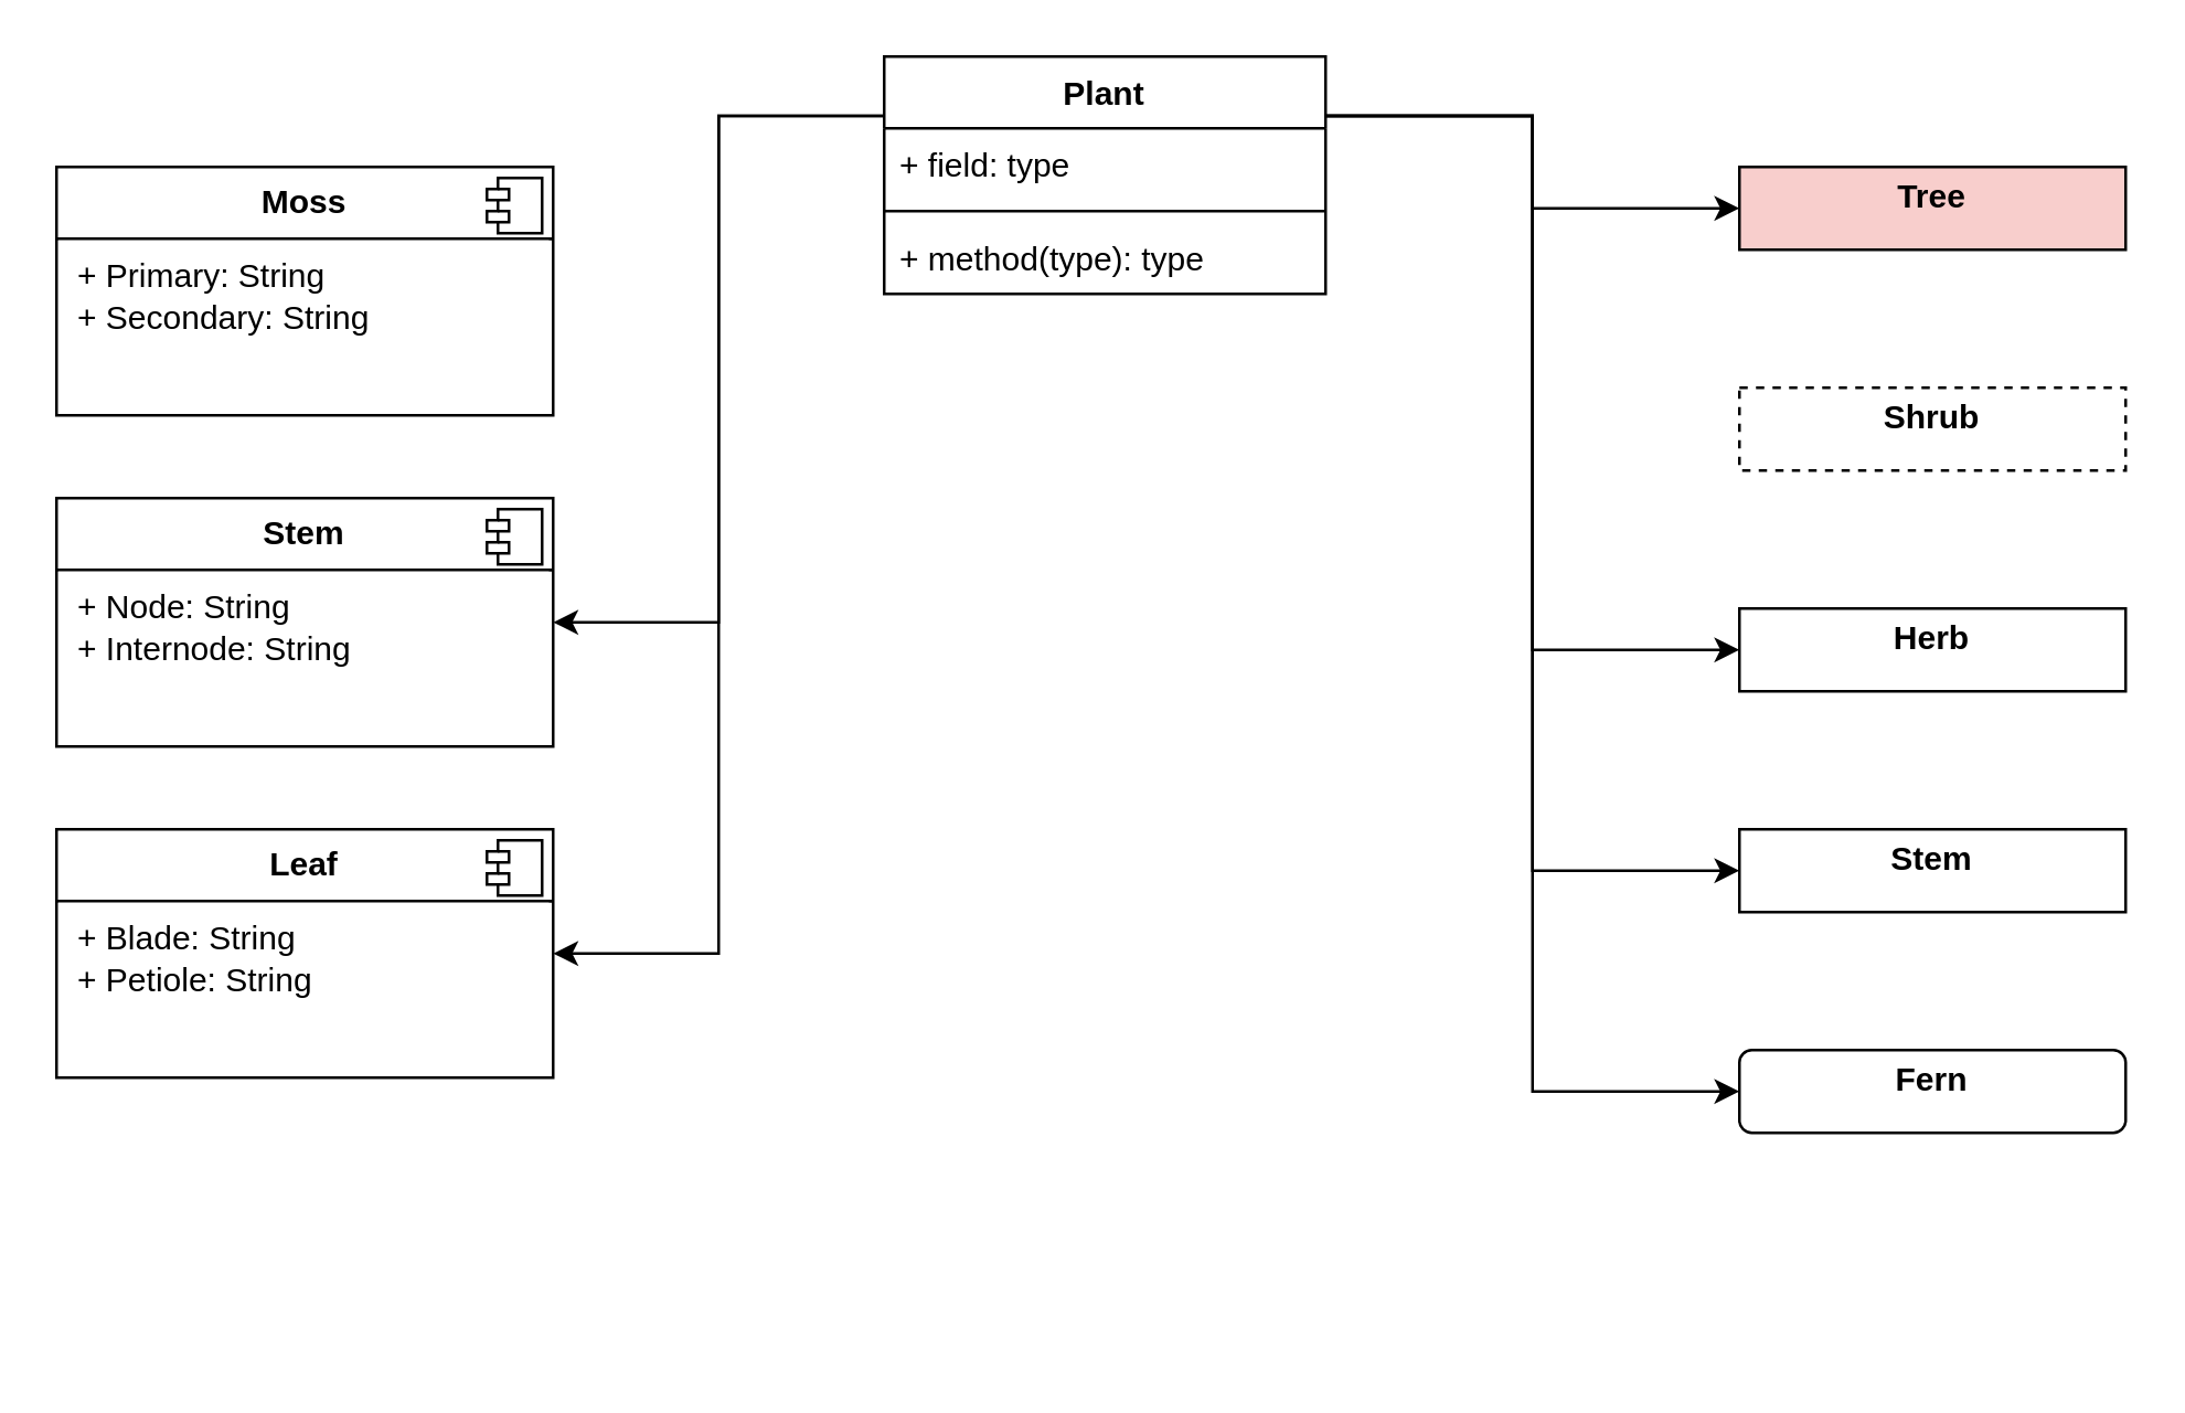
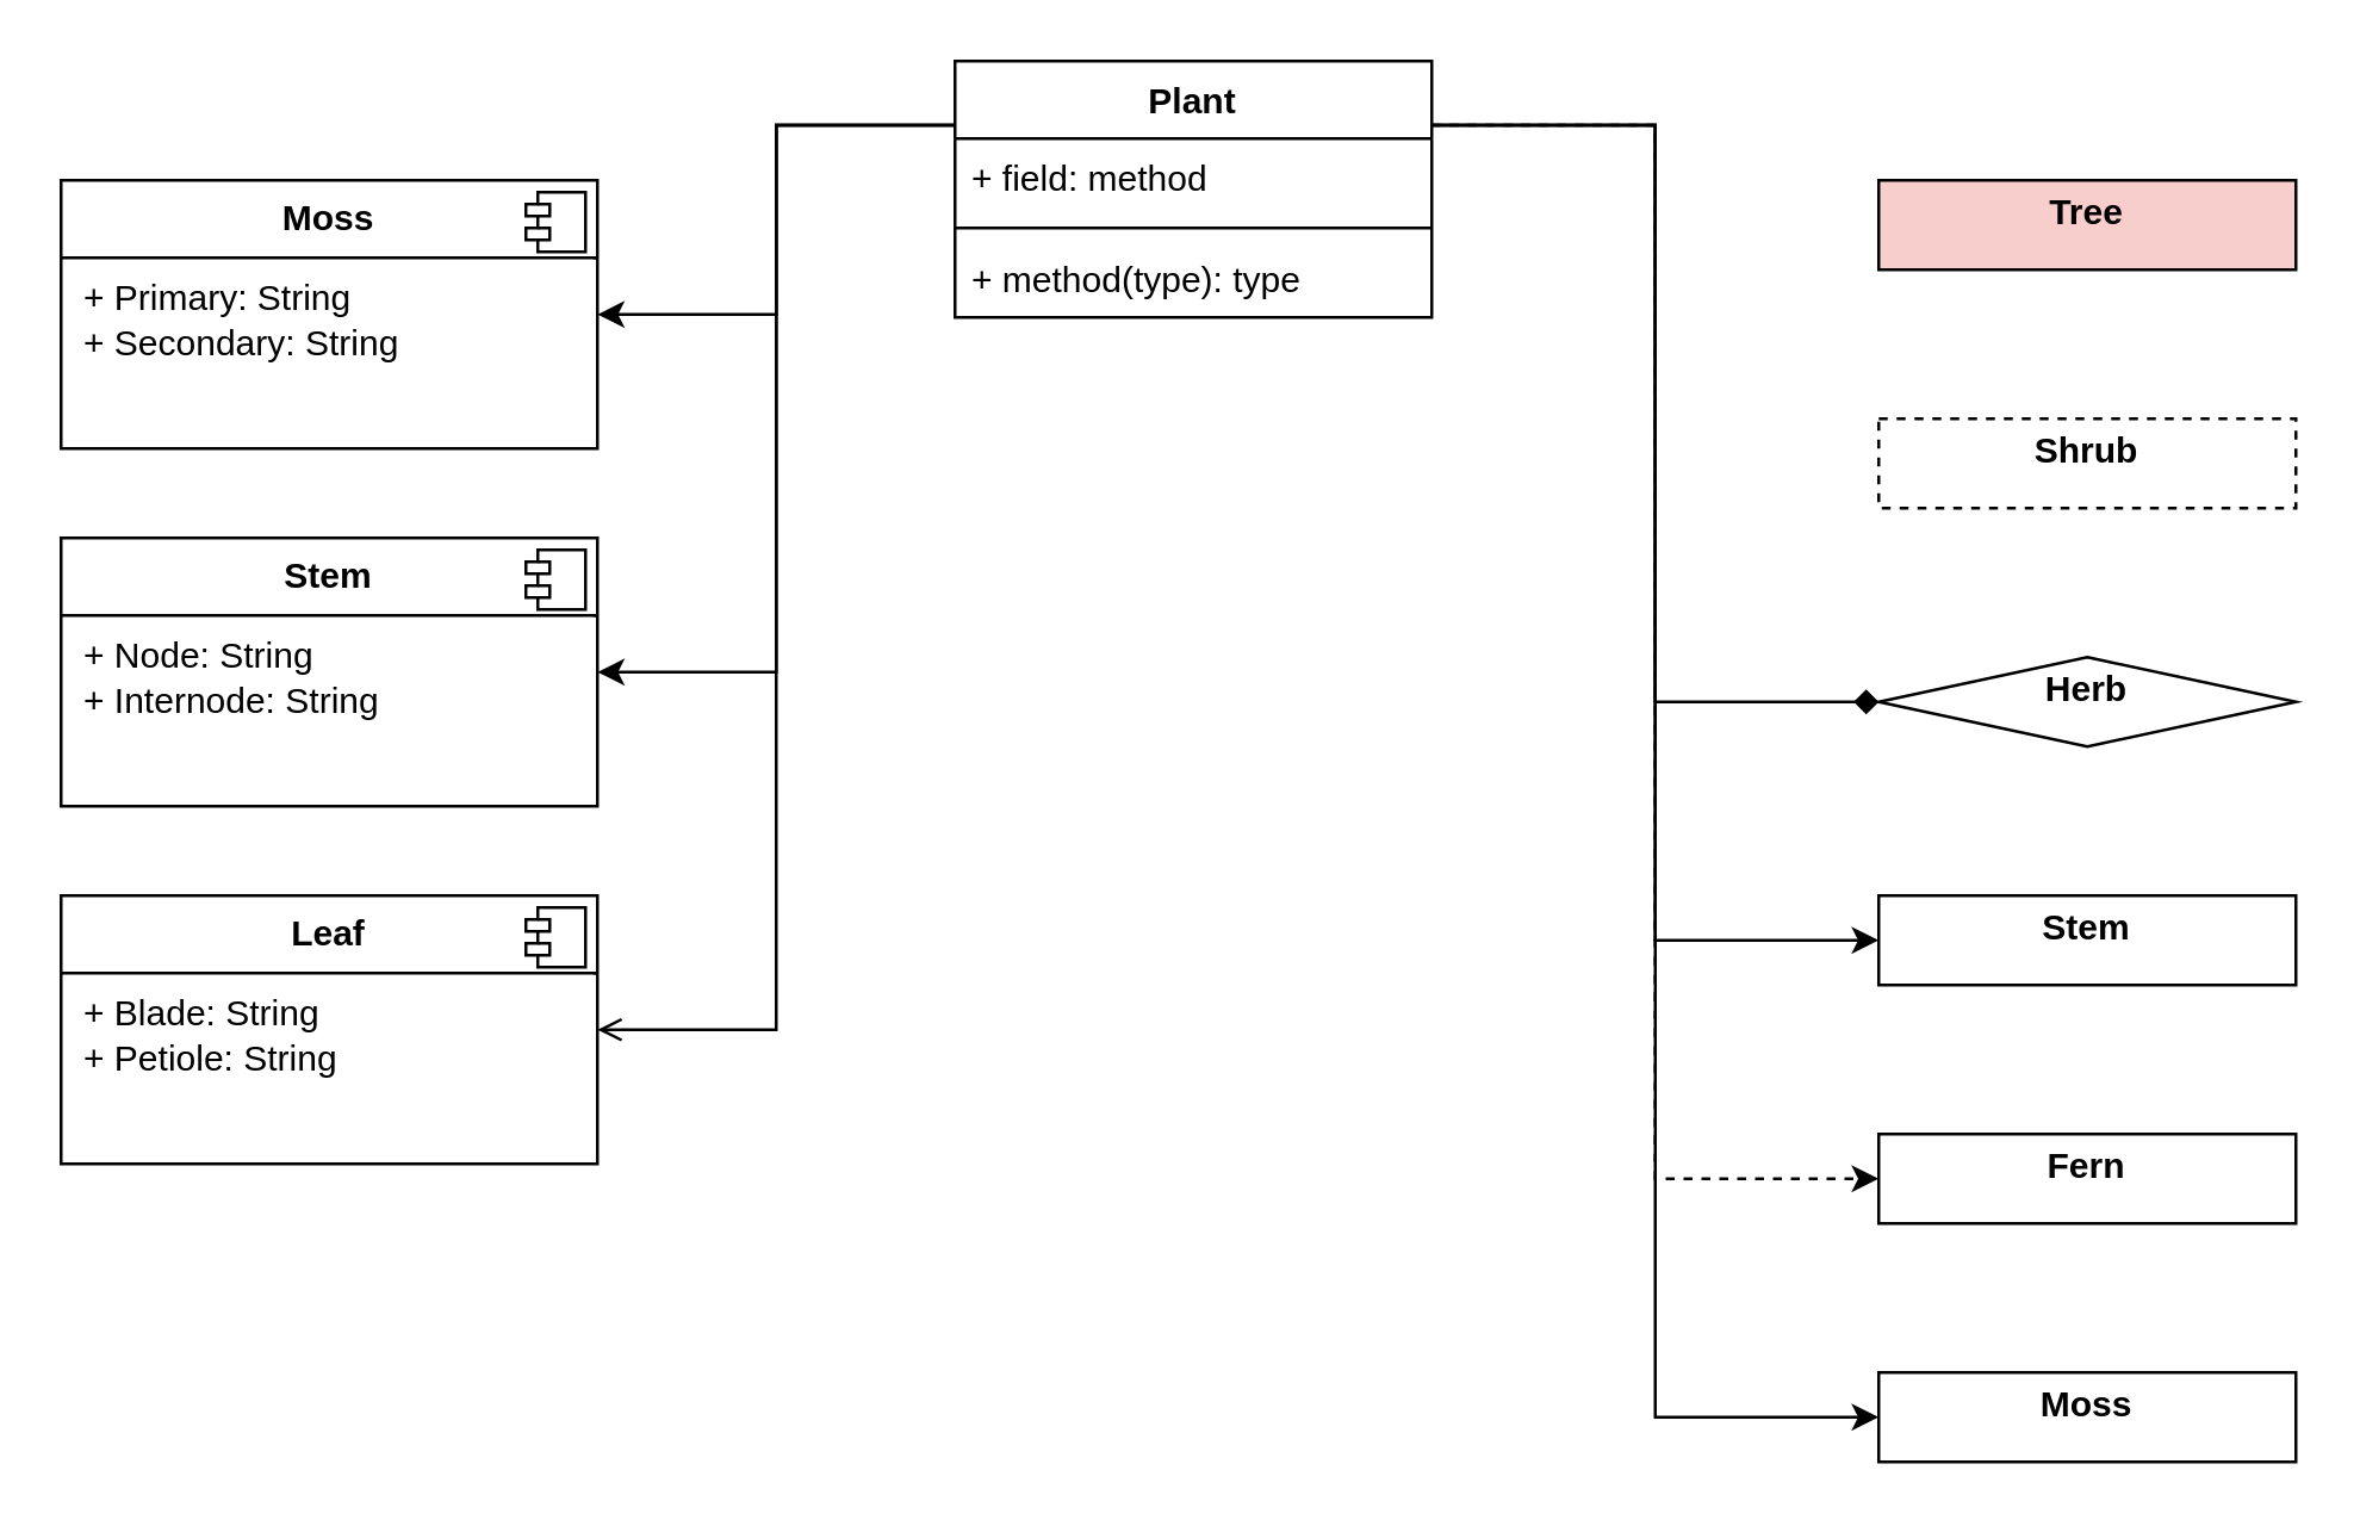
- <mxCell id="13" value="+ field: type" style="text;strokeColor=none;fillColor=none;align=left;verticalAlign=top;spacingLeft=4;spacingRight=4;overflow=hidden;rotatable=0;points=[[0,0.5],[1,0.5]];portConstraint=eastwest;whiteSpace=wrap;html=1;" vertex="1" parent="12"><mxGeometry y="26" width="160" height="26" as="geometry" /></mxCell>
+ <mxCell id="13" value="+ field: method" style="text;strokeColor=none;fillColor=none;align=left;verticalAlign=top;spacingLeft=4;spacingRight=4;overflow=hidden;rotatable=0;points=[[0,0.5],[1,0.5]];portConstraint=eastwest;whiteSpace=wrap;html=1;" vertex="1" parent="12"><mxGeometry y="26" width="160" height="26" as="geometry" /></mxCell>
- <mxCell id="5" style="edgeStyle=orthogonalEdgeStyle;rounded=0;orthogonalLoop=1;jettySize=auto;html=1;exitX=1;exitY=0.25;exitDx=0;exitDy=0;entryX=0;entryY=0.5;entryDx=0;entryDy=0;" edge="1" parent="1" source="12" target="20"><mxGeometry relative="1" as="geometry" /></mxCell>
+ <mxCell id="4" style="edgeStyle=orthogonalEdgeStyle;rounded=0;orthogonalLoop=1;jettySize=auto;html=1;exitX=0;exitY=0.25;exitDx=0;exitDy=0;entryX=1;entryY=0.5;entryDx=0;entryDy=0;" edge="1" parent="1" source="12" target="2"><mxGeometry relative="1" as="geometry" /></mxCell>
- <mxCell id="8" style="edgeStyle=orthogonalEdgeStyle;rounded=0;orthogonalLoop=1;jettySize=auto;html=1;exitX=1;exitY=0.25;exitDx=0;exitDy=0;entryX=0;entryY=0.5;entryDx=0;entryDy=0;" edge="1" parent="1" source="12" target="22"><mxGeometry relative="1" as="geometry" /></mxCell>
+ <mxCell id="8" style="edgeStyle=orthogonalEdgeStyle;rounded=0;orthogonalLoop=1;jettySize=auto;html=1;exitX=1;exitY=0.25;exitDx=0;exitDy=0;entryX=0;entryY=0.5;entryDx=0;entryDy=0;endArrow=diamond;" edge="1" parent="1" source="12" target="22"><mxGeometry relative="1" as="geometry" /></mxCell>
- <mxCell id="22" value="&lt;p style=&quot;margin:0px;margin-top:4px;text-align:center;&quot;&gt;&lt;b&gt;Herb&lt;/b&gt;&lt;/p&gt;" style="verticalAlign=top;align=left;overflow=fill;html=1;whiteSpace=wrap;" vertex="1" parent="1"><mxGeometry x="630" y="220" width="140" height="30" as="geometry" /></mxCell>
+ <mxCell id="22" value="&lt;p style=&quot;margin:0px;margin-top:4px;text-align:center;&quot;&gt;&lt;b&gt;Herb&lt;/b&gt;&lt;/p&gt;" style="rhombus;verticalAlign=top;align=left;overflow=fill;html=1;whiteSpace=wrap;" vertex="1" parent="1"><mxGeometry x="630" y="220" width="140" height="30" as="geometry" /></mxCell>
- <mxCell id="7" style="edgeStyle=orthogonalEdgeStyle;rounded=0;orthogonalLoop=1;jettySize=auto;html=1;exitX=0;exitY=0.25;exitDx=0;exitDy=0;entryX=1;entryY=0.5;entryDx=0;entryDy=0;" edge="1" parent="1" source="12" target="18"><mxGeometry relative="1" as="geometry" /></mxCell>
+ <mxCell id="7" style="edgeStyle=orthogonalEdgeStyle;rounded=0;orthogonalLoop=1;jettySize=auto;html=1;exitX=0;exitY=0.25;exitDx=0;exitDy=0;entryX=1;entryY=0.5;entryDx=0;entryDy=0;endArrow=open;" edge="1" parent="1" source="12" target="18"><mxGeometry relative="1" as="geometry" /></mxCell>
- <mxCell id="10" style="edgeStyle=orthogonalEdgeStyle;rounded=0;orthogonalLoop=1;jettySize=auto;html=1;exitX=1;exitY=0.25;exitDx=0;exitDy=0;entryX=0;entryY=0.5;entryDx=0;entryDy=0;" edge="1" parent="1" source="12" target="24"><mxGeometry relative="1" as="geometry" /></mxCell>
+ <mxCell id="10" style="edgeStyle=orthogonalEdgeStyle;rounded=0;orthogonalLoop=1;jettySize=auto;html=1;exitX=1;exitY=0.25;exitDx=0;exitDy=0;entryX=0;entryY=0.5;entryDx=0;entryDy=0;dashed=1;" edge="1" parent="1" source="12" target="24"><mxGeometry relative="1" as="geometry" /></mxCell>
- <mxCell id="24" value="&lt;p style=&quot;margin:0px;margin-top:4px;text-align:center;&quot;&gt;&lt;b&gt;Fern&lt;/b&gt;&lt;/p&gt;" style="verticalAlign=top;align=left;overflow=fill;html=1;whiteSpace=wrap;rounded=1;" vertex="1" parent="1"><mxGeometry x="630" y="380" width="140" height="30" as="geometry" /></mxCell>
+ <mxCell id="24" value="&lt;p style=&quot;margin:0px;margin-top:4px;text-align:center;&quot;&gt;&lt;b&gt;Fern&lt;/b&gt;&lt;/p&gt;" style="verticalAlign=top;align=left;overflow=fill;html=1;whiteSpace=wrap;" vertex="1" parent="1"><mxGeometry x="630" y="380" width="140" height="30" as="geometry" /></mxCell>
+ <mxCell id="11" style="edgeStyle=orthogonalEdgeStyle;rounded=0;orthogonalLoop=1;jettySize=auto;html=1;exitX=1;exitY=0.25;exitDx=0;exitDy=0;entryX=0;entryY=0.5;entryDx=0;entryDy=0;" edge="1" parent="1" source="12" target="25"><mxGeometry relative="1" as="geometry" /></mxCell>
+ <mxCell id="25" value="&lt;p style=&quot;margin:0px;margin-top:4px;text-align:center;&quot;&gt;&lt;b&gt;Moss&lt;/b&gt;&lt;/p&gt;" style="verticalAlign=top;align=left;overflow=fill;html=1;whiteSpace=wrap;" vertex="1" parent="1"><mxGeometry x="630" y="460" width="140" height="30" as="geometry" /></mxCell>
